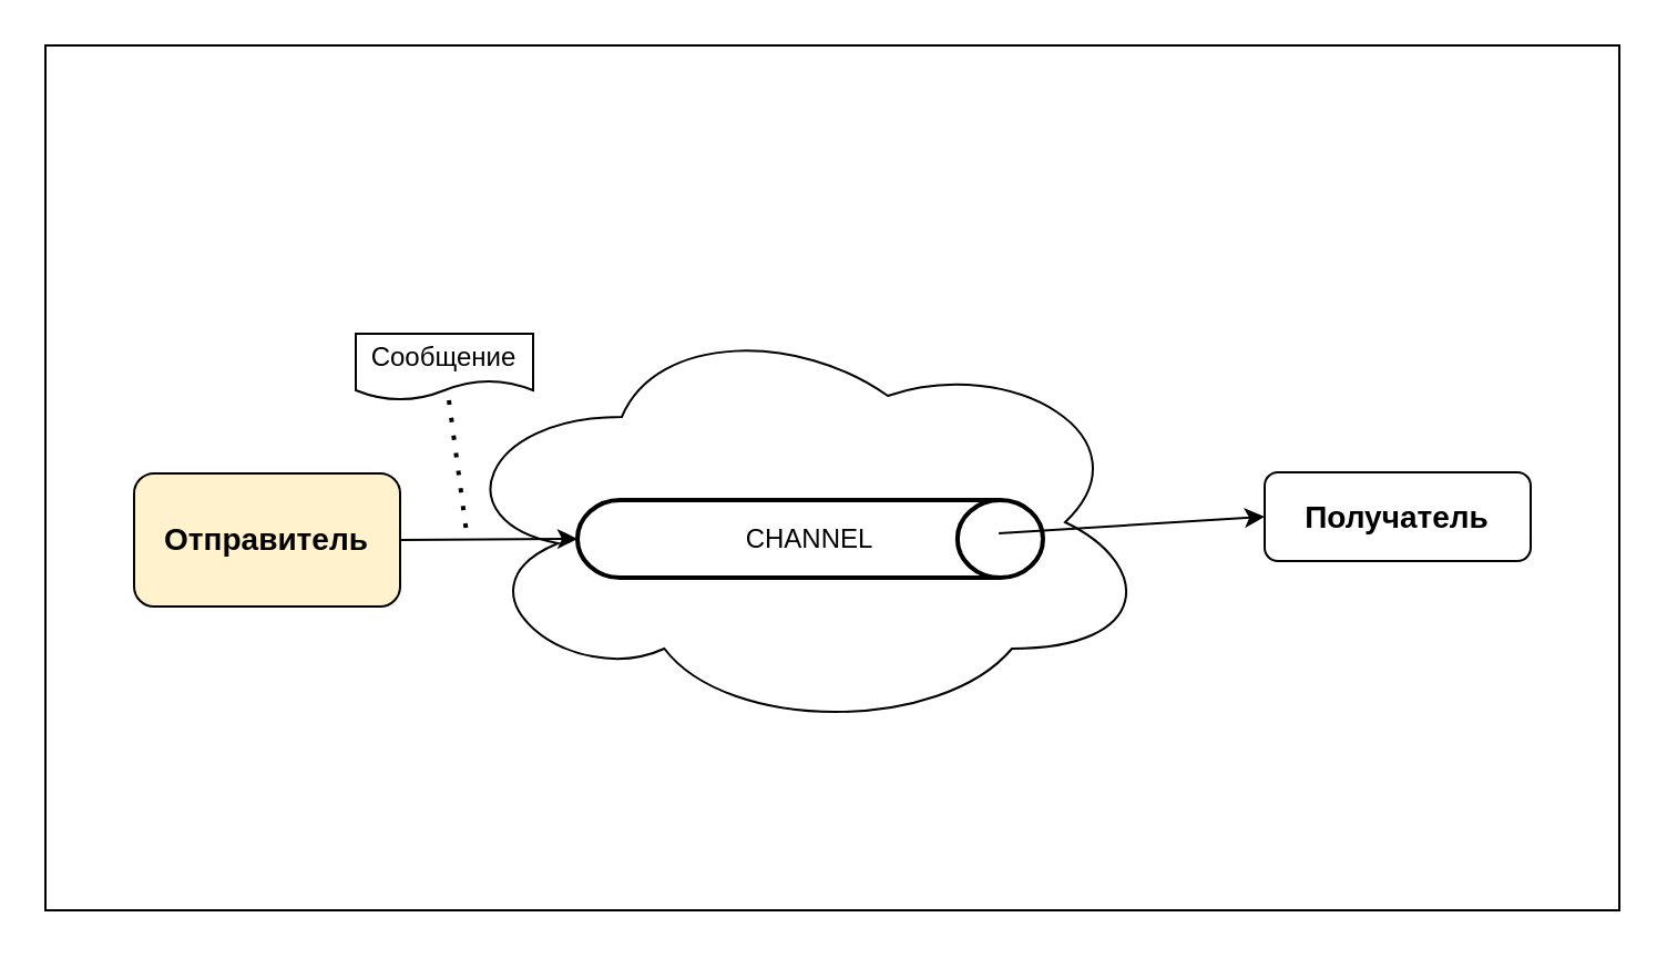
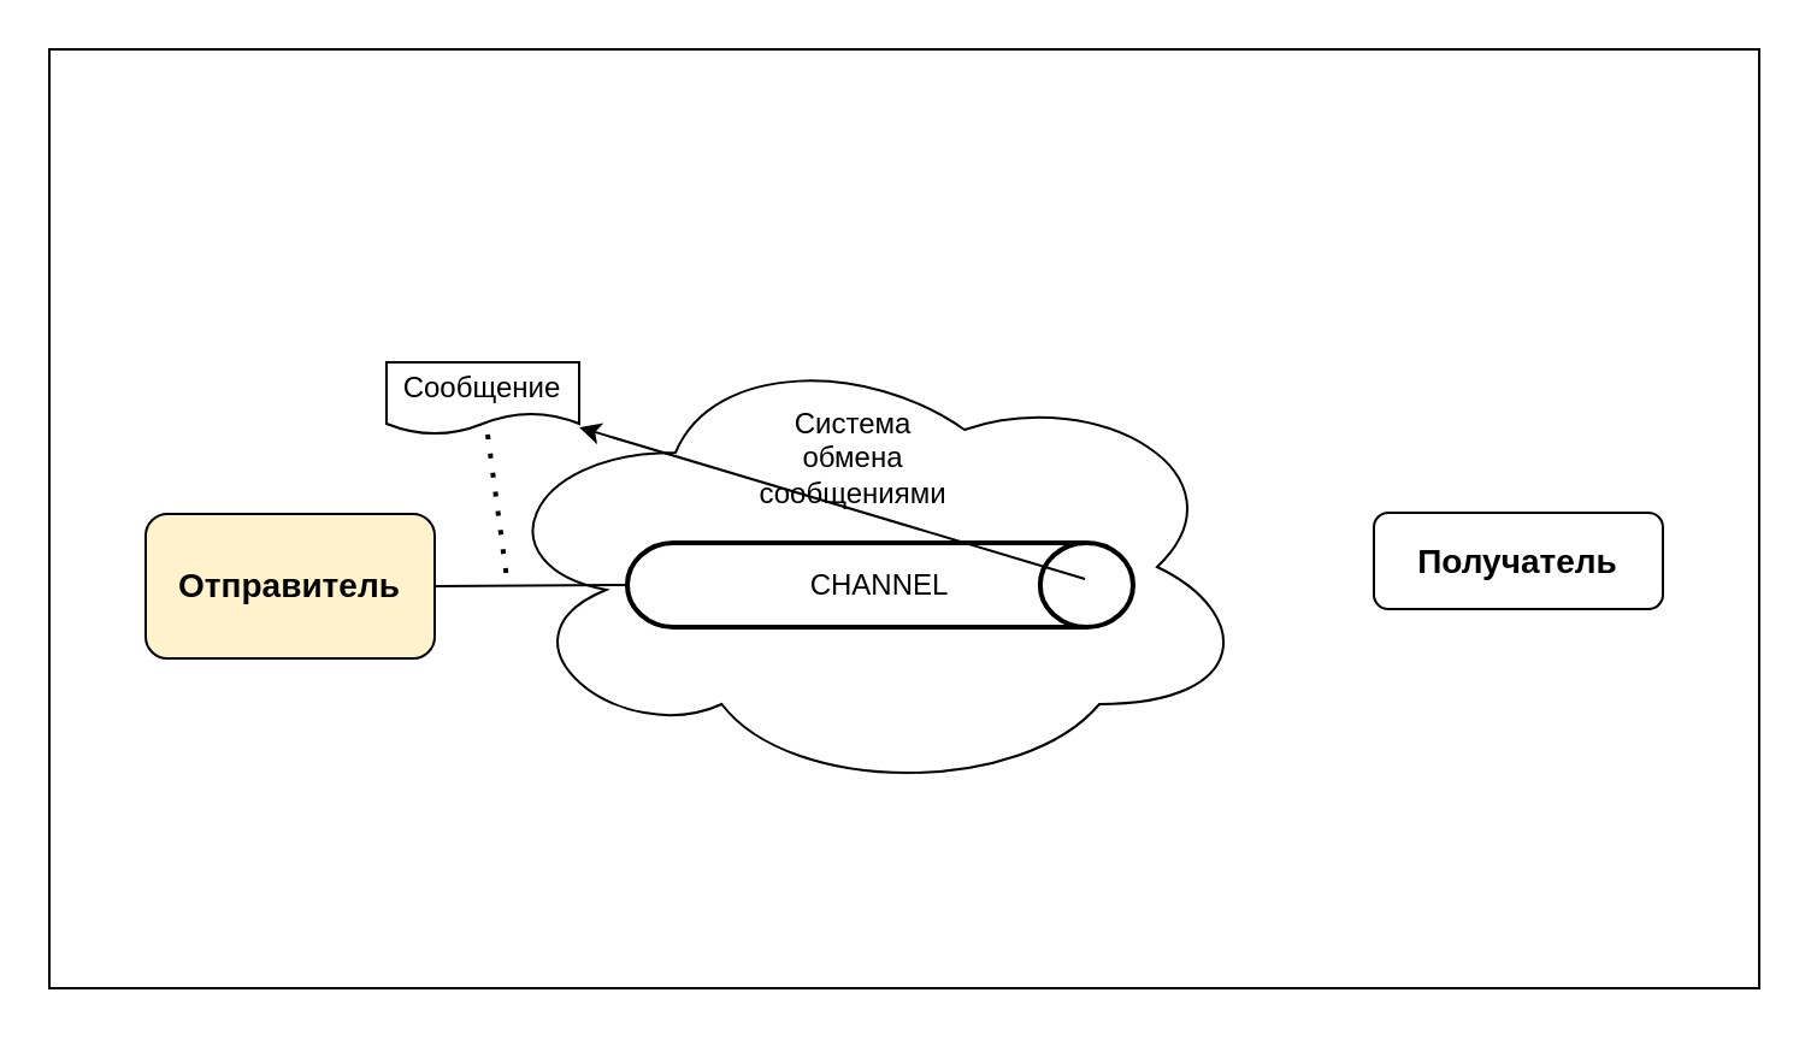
+ <mxCell id="11" value="Система обмена сообщениями" style="text;html=1;strokeColor=none;fillColor=none;align=center;verticalAlign=middle;whiteSpace=wrap;rounded=0;" vertex="1" parent="1"><mxGeometry x="334" y="180" width="40" height="20" as="geometry" /></mxCell>
- <mxCell id="8" value="" style="endArrow=classic;html=1;exitX=0.905;exitY=0.429;exitDx=0;exitDy=0;exitPerimeter=0;entryX=0;entryY=0.5;entryDx=0;entryDy=0;" edge="1" parent="1" source="4" target="6"><mxGeometry width="50" height="50" relative="1" as="geometry"><mxPoint x="520" y="240" as="sourcePoint" /><mxPoint x="570" y="190" as="targetPoint" /></mxGeometry></mxCell>
+ <mxCell id="8" value="" style="endArrow=classic;html=1;exitX=0.905;exitY=0.429;exitDx=0;exitDy=0;exitPerimeter=0;" edge="1" parent="1" source="4" target="9"><mxGeometry width="50" height="50" relative="1" as="geometry"><mxPoint x="520" y="240" as="sourcePoint" /><mxPoint x="570" y="190" as="targetPoint" /></mxGeometry></mxCell>
- <mxCell id="7" value="" style="endArrow=classic;html=1;exitX=1;exitY=0.5;exitDx=0;exitDy=0;entryX=0;entryY=0.5;entryDx=0;entryDy=0;entryPerimeter=0;" edge="1" parent="1" source="5" target="4"><mxGeometry width="50" height="50" relative="1" as="geometry"><mxPoint x="210" y="360" as="sourcePoint" /><mxPoint x="260" y="310" as="targetPoint" /></mxGeometry></mxCell>
+ <mxCell id="7" value="" style="endArrow=none;html=1;exitX=1;exitY=0.5;exitDx=0;exitDy=0;entryX=0;entryY=0.5;entryDx=0;entryDy=0;entryPerimeter=0;" edge="1" parent="1" source="5" target="4"><mxGeometry width="50" height="50" relative="1" as="geometry"><mxPoint x="210" y="360" as="sourcePoint" /><mxPoint x="260" y="310" as="targetPoint" /></mxGeometry></mxCell>
